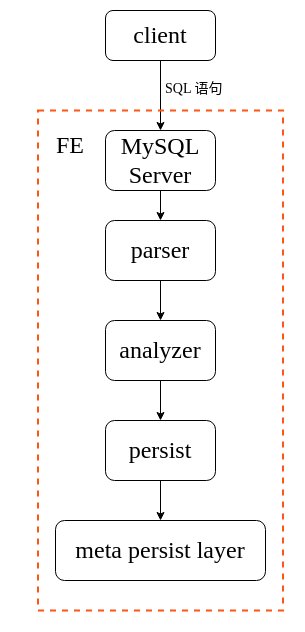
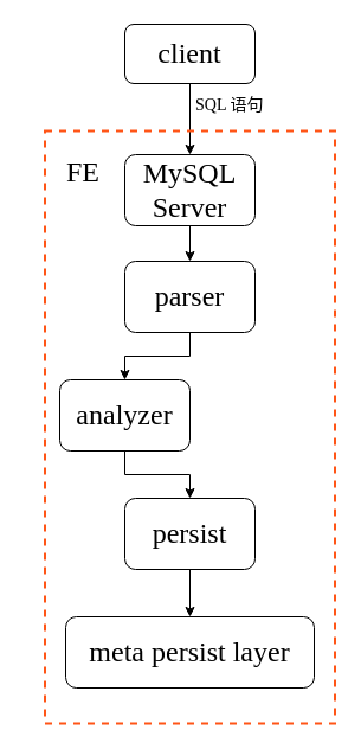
- <mxCell id="3" value="&lt;font style=&quot;font-size: 24px;&quot;&gt;client&lt;/font&gt;" style="rounded=1;whiteSpace=wrap;html=1;fillColor=none;fontFamily=阿里巴巴普惠体;direction=east;" parent="1" vertex="1"><mxGeometry x="105" y="10" width="110" height="50" as="geometry" /></mxCell>
+ <mxCell id="3" value="&lt;font style=&quot;font-size: 24px;&quot;&gt;client&lt;/font&gt;" style="rounded=1;whiteSpace=wrap;html=1;fillColor=none;fontFamily=阿里巴巴普惠体;direction=east;" parent="1" vertex="1"><mxGeometry x="105" y="20" width="110" height="50" as="geometry" /></mxCell>
- <mxCell id="8" value="&lt;font style=&quot;font-size: 24px;&quot; face=&quot;阿里巴巴普惠体&quot;&gt;analyzer&lt;/font&gt;" style="rounded=1;whiteSpace=wrap;html=1;fontColor=default;fillColor=none;direction=east;" parent="1" vertex="1"><mxGeometry x="105" y="320" width="110" height="60" as="geometry" /></mxCell>
+ <mxCell id="8" value="&lt;font style=&quot;font-size: 24px;&quot; face=&quot;阿里巴巴普惠体&quot;&gt;analyzer&lt;/font&gt;" style="rounded=1;whiteSpace=wrap;html=1;fontColor=default;fillColor=none;direction=east;" parent="1" vertex="1"><mxGeometry x="50" y="320" width="110" height="60" as="geometry" /></mxCell>
